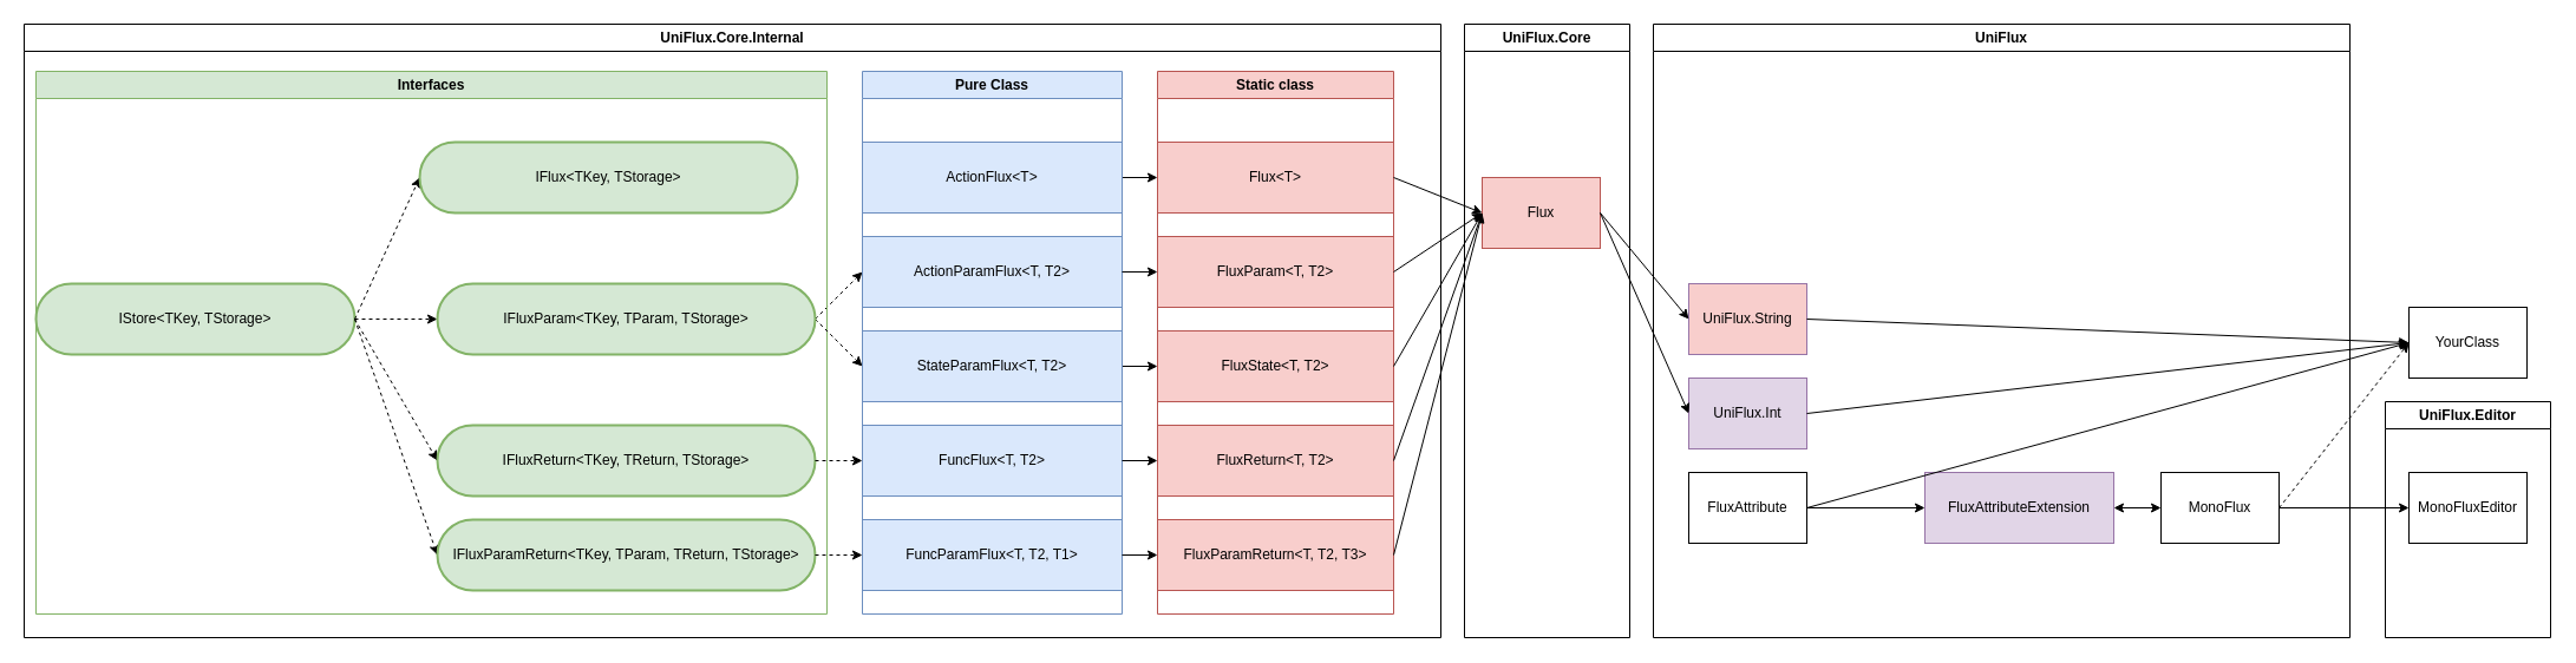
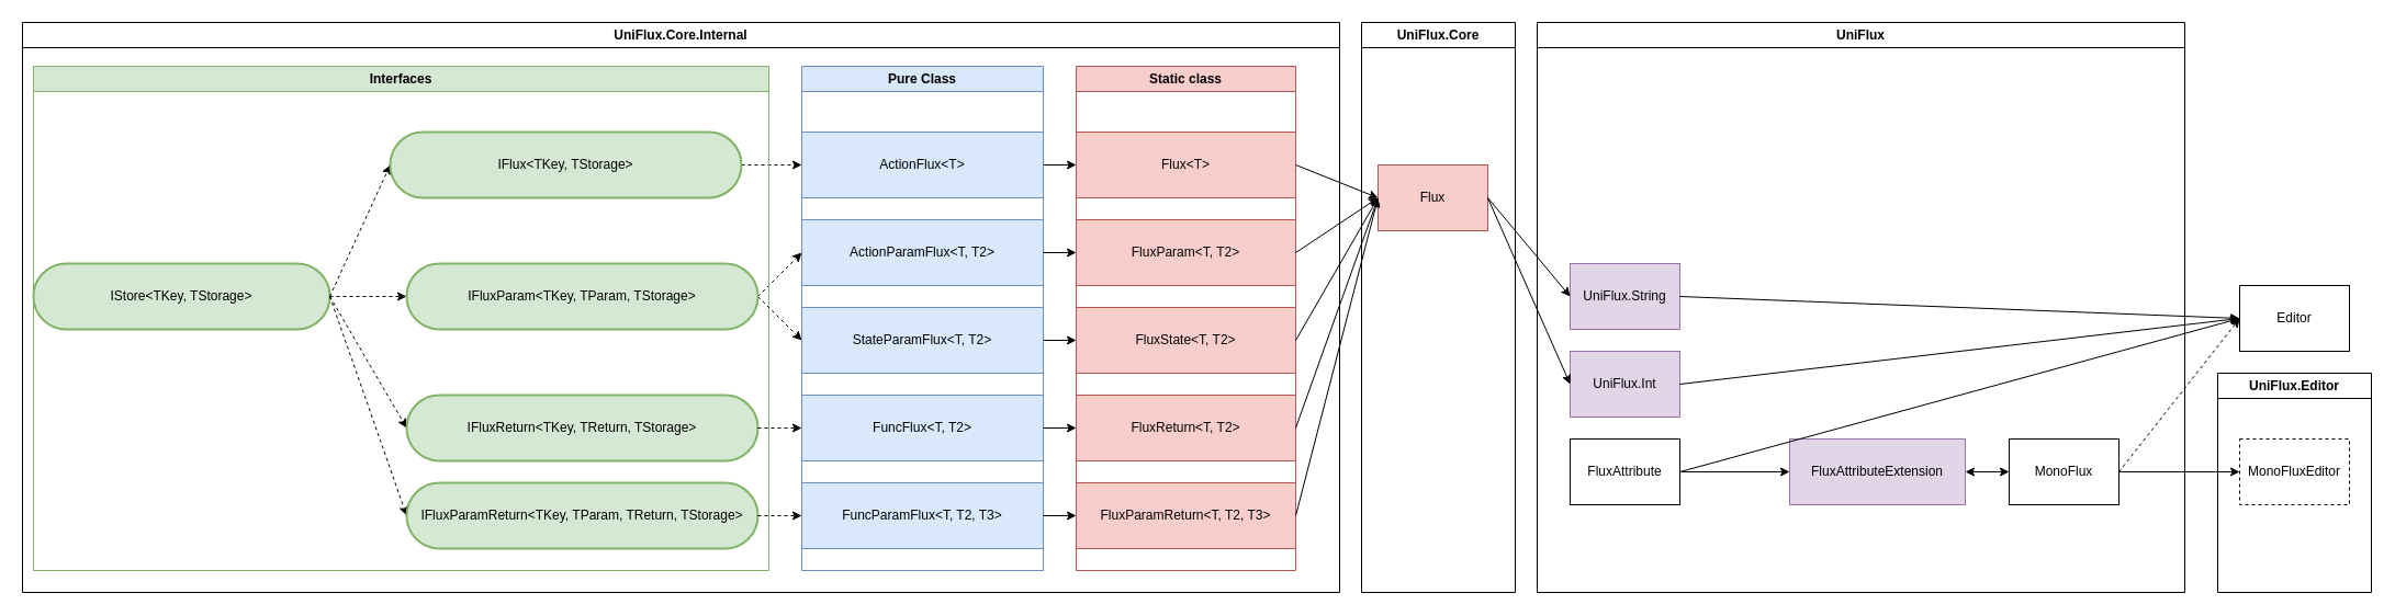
+ <mxCell id="2" value="" style="edgeStyle=orthogonalEdgeStyle;rounded=0;orthogonalLoop=1;jettySize=auto;html=1;dashed=1;" parent="1" source="14" target="5" edge="1"><mxGeometry relative="1" as="geometry" /></mxCell>
- <mxCell id="43" value="UniFlux.String" style="rounded=0;whiteSpace=wrap;html=1;fillColor=#f8cecc;strokeColor=#9673a6;" parent="37" vertex="1"><mxGeometry x="30" y="220" width="100" height="60" as="geometry" /></mxCell>
+ <mxCell id="43" value="UniFlux.String" style="rounded=0;whiteSpace=wrap;html=1;fillColor=#e1d5e7;strokeColor=#9673a6;" parent="37" vertex="1"><mxGeometry x="30" y="220" width="100" height="60" as="geometry" /></mxCell>
- <mxCell id="54" value="YourClass" style="rounded=0;whiteSpace=wrap;html=1;" parent="1" vertex="1"><mxGeometry x="2040" y="260" width="100" height="60" as="geometry" /></mxCell>
+ <mxCell id="54" value="Editor" style="rounded=0;whiteSpace=wrap;html=1;" parent="1" vertex="1"><mxGeometry x="2040" y="260" width="100" height="60" as="geometry" /></mxCell>
- <mxCell id="52" value="MonoFluxEditor" style="rounded=0;whiteSpace=wrap;html=1;" parent="51" vertex="1"><mxGeometry x="20" y="60" width="100" height="60" as="geometry" /></mxCell>
+ <mxCell id="52" value="MonoFluxEditor" style="rounded=0;whiteSpace=wrap;html=1;dashed=1;" parent="51" vertex="1"><mxGeometry x="20" y="60" width="100" height="60" as="geometry" /></mxCell>
- <mxCell id="25" value="FuncParamFlux&amp;lt;T, T2, T1&amp;gt;" style="rounded=0;whiteSpace=wrap;html=1;fillColor=#dae8fc;strokeColor=#6c8ebf;" parent="13" vertex="1"><mxGeometry x="710" y="420" width="220" height="60" as="geometry" /></mxCell>
+ <mxCell id="25" value="FuncParamFlux&amp;lt;T, T2, T3&amp;gt;" style="rounded=0;whiteSpace=wrap;html=1;fillColor=#dae8fc;strokeColor=#6c8ebf;" parent="13" vertex="1"><mxGeometry x="710" y="420" width="220" height="60" as="geometry" /></mxCell>
